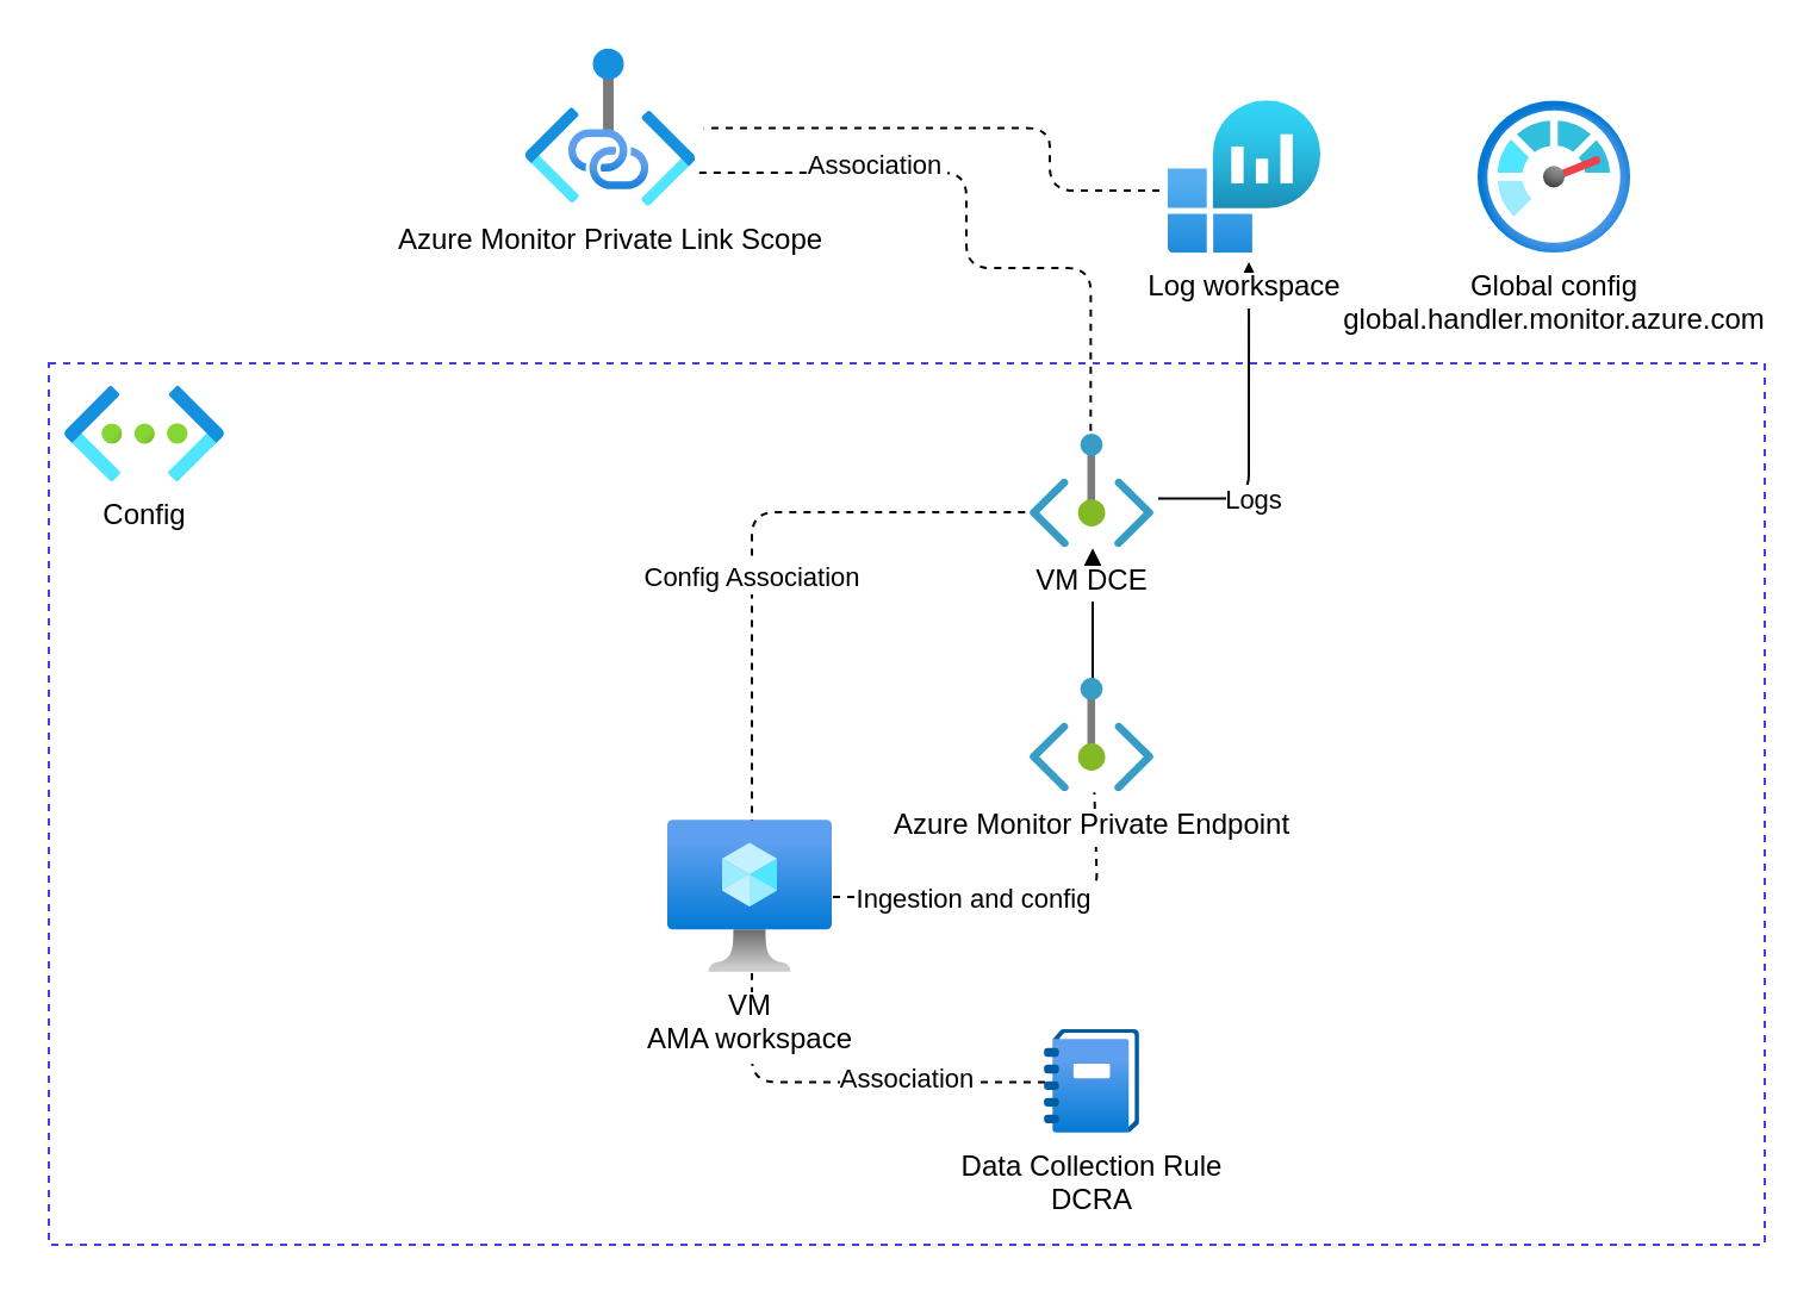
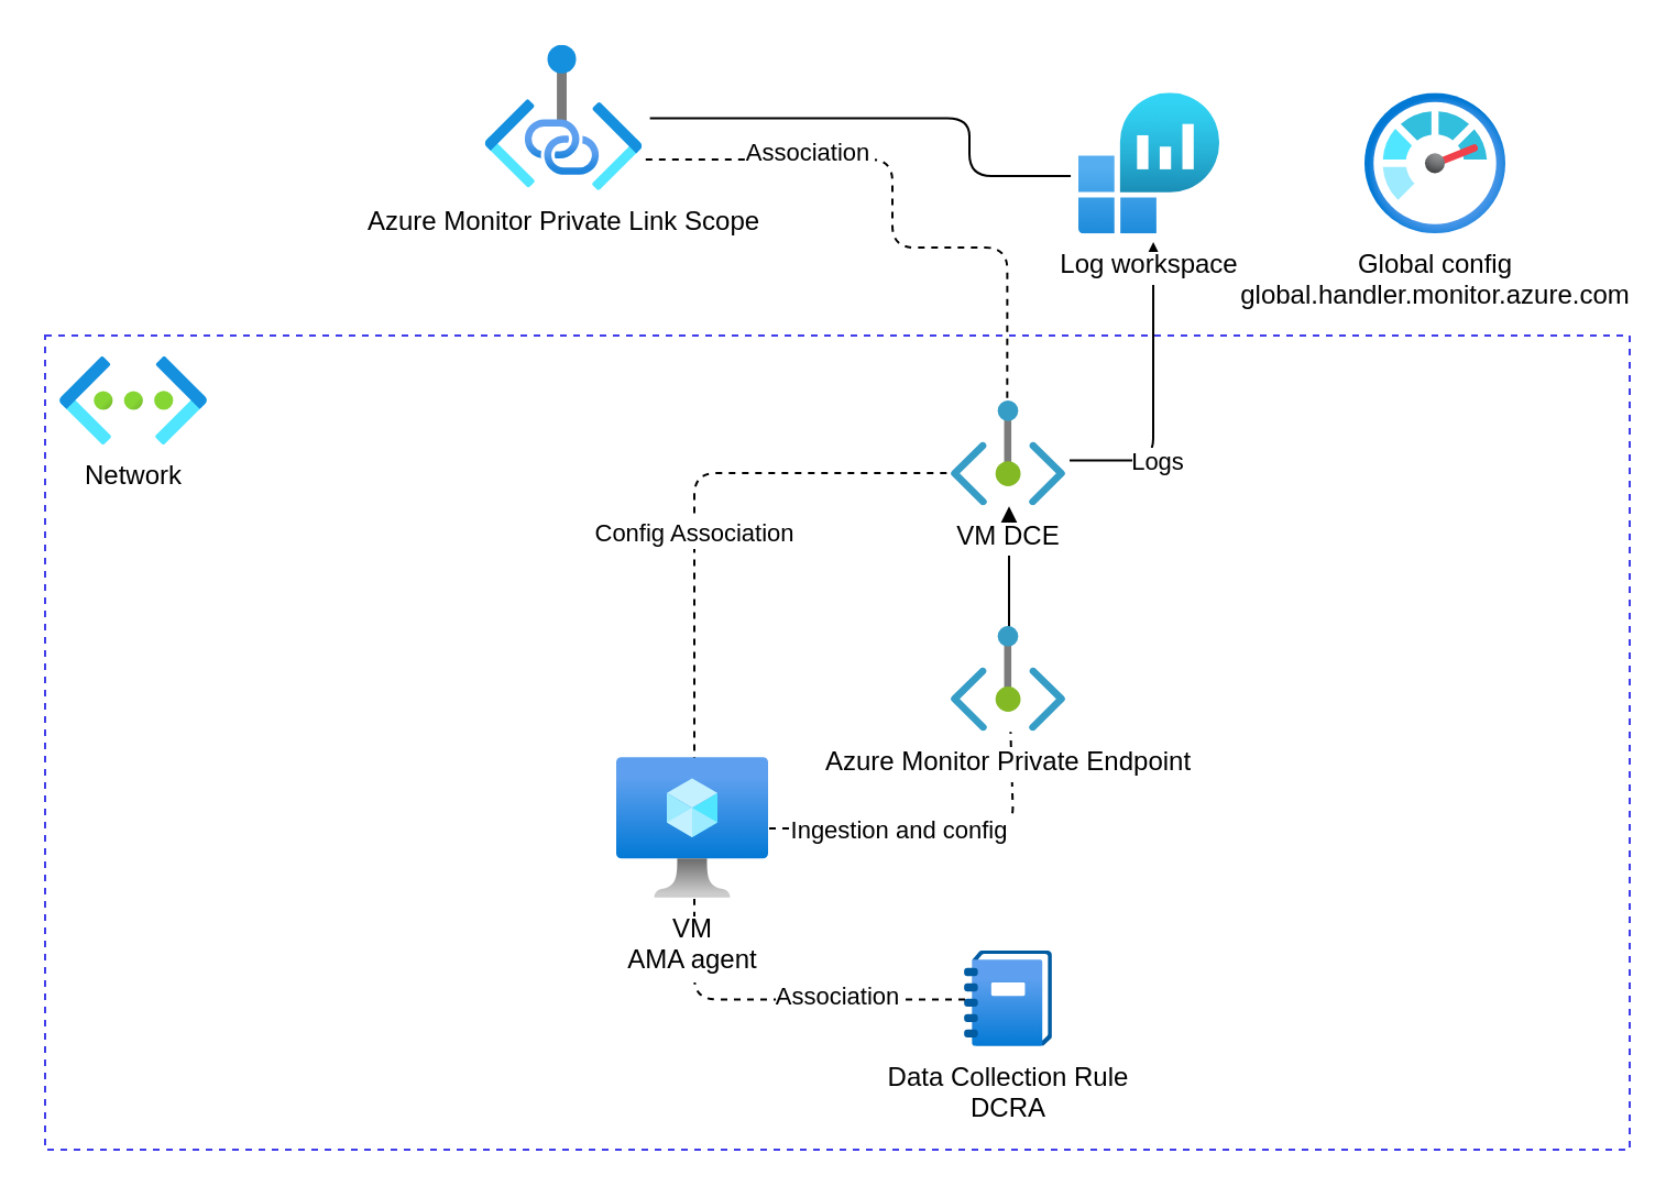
- <mxCell id="5" style="edgeStyle=orthogonalEdgeStyle;entryX=1.039;entryY=0.497;entryDx=0;entryDy=0;entryPerimeter=0;endArrow=none;endFill=0;dashed=1;exitX=-0.062;exitY=0.583;exitDx=0;exitDy=0;exitPerimeter=0;" parent="1" source="10" target="4" edge="1"><mxGeometry relative="1" as="geometry"><Array as="points"><mxPoint x="440" y="80" /><mxPoint x="440" y="53" /></Array></mxGeometry></mxCell>
+ <mxCell id="5" style="edgeStyle=orthogonalEdgeStyle;entryX=1.039;entryY=0.497;entryDx=0;entryDy=0;entryPerimeter=0;endArrow=none;endFill=0;dashed=0;exitX=-0.062;exitY=0.583;exitDx=0;exitDy=0;exitPerimeter=0;" parent="1" source="10" target="4" edge="1"><mxGeometry relative="1" as="geometry"><Array as="points"><mxPoint x="440" y="80" /><mxPoint x="440" y="53" /></Array></mxGeometry></mxCell>
- <mxCell id="3" value="Config&#10;" style="aspect=fixed;points=[];align=center;image;fontSize=12;image=img/lib/azure2/networking/Virtual_Networks.svg;dashed=1;strokeColor=#413eea;" parent="1" vertex="1"><mxGeometry x="27" y="162" width="67" height="40" as="geometry" /></mxCell>
+ <mxCell id="3" value="Network&#10;" style="aspect=fixed;points=[];align=center;image;fontSize=12;image=img/lib/azure2/networking/Virtual_Networks.svg;dashed=1;strokeColor=#413eea;" parent="1" vertex="1"><mxGeometry x="27" y="162" width="67" height="40" as="geometry" /></mxCell>
- <mxCell id="19" value="VM&#10;AMA workspace&#10;" style="aspect=fixed;points=[];align=center;image;fontSize=12;image=img/lib/azure2/compute/Virtual_Machine.svg;" vertex="1" parent="1"><mxGeometry x="280" y="344" width="69" height="64" as="geometry" /></mxCell>
+ <mxCell id="19" value="VM&#10;AMA agent&#10;" style="aspect=fixed;points=[];align=center;image;fontSize=12;image=img/lib/azure2/compute/Virtual_Machine.svg;" vertex="1" parent="1"><mxGeometry x="280" y="344" width="69" height="64" as="geometry" /></mxCell>
